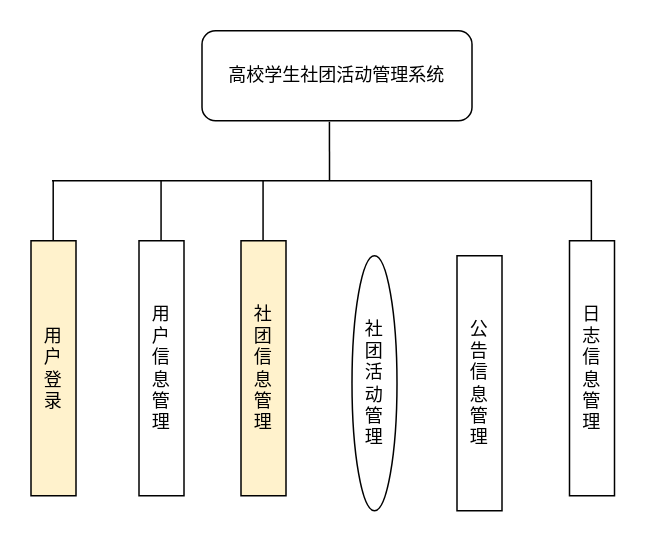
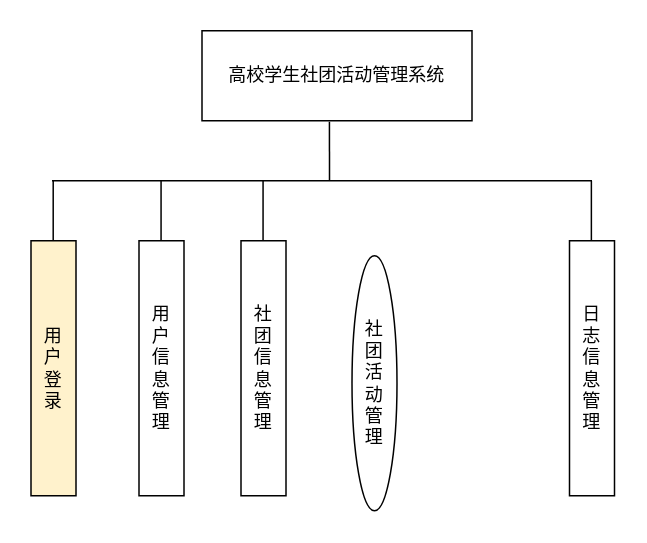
- <mxCell id="2" value="高校学生社团活动管理系统" style="whiteSpace=wrap;html=1;rounded=1;" vertex="1" parent="1"><mxGeometry x="134" y="20" width="180" height="60" as="geometry" /></mxCell>
+ <mxCell id="2" value="高校学生社团活动管理系统" style="rounded=0;whiteSpace=wrap;html=1;" vertex="1" parent="1"><mxGeometry x="134" y="20" width="180" height="60" as="geometry" /></mxCell>
- <mxCell id="5" value="&lt;span style=&quot;background-color: transparent;&quot;&gt;社&lt;/span&gt;&lt;div&gt;&lt;span style=&quot;background-color: transparent;&quot;&gt;团&lt;/span&gt;&lt;/div&gt;&lt;div&gt;&lt;span style=&quot;background-color: transparent;&quot;&gt;信&lt;/span&gt;&lt;div&gt;息&lt;/div&gt;&lt;div&gt;管&lt;/div&gt;&lt;div&gt;理&lt;/div&gt;&lt;/div&gt;" style="rounded=0;whiteSpace=wrap;html=1;fillColor=#fff2cc;" vertex="1" parent="1"><mxGeometry x="160" y="160" width="30" height="170" as="geometry" /></mxCell>
+ <mxCell id="5" value="&lt;span style=&quot;background-color: transparent;&quot;&gt;社&lt;/span&gt;&lt;div&gt;&lt;span style=&quot;background-color: transparent;&quot;&gt;团&lt;/span&gt;&lt;/div&gt;&lt;div&gt;&lt;span style=&quot;background-color: transparent;&quot;&gt;信&lt;/span&gt;&lt;div&gt;息&lt;/div&gt;&lt;div&gt;管&lt;/div&gt;&lt;div&gt;理&lt;/div&gt;&lt;/div&gt;" style="rounded=0;whiteSpace=wrap;html=1;" vertex="1" parent="1"><mxGeometry x="160" y="160" width="30" height="170" as="geometry" /></mxCell>
- <mxCell id="7" value="&lt;span style=&quot;background-color: transparent;&quot;&gt;公&lt;/span&gt;&lt;div&gt;&lt;span style=&quot;background-color: transparent;&quot;&gt;告&lt;/span&gt;&lt;/div&gt;&lt;div&gt;&lt;span style=&quot;background-color: transparent;&quot;&gt;信&lt;/span&gt;&lt;div&gt;&lt;div&gt;息&lt;/div&gt;&lt;div&gt;管&lt;/div&gt;&lt;div&gt;理&lt;/div&gt;&lt;/div&gt;&lt;/div&gt;" style="rounded=0;whiteSpace=wrap;html=1;" vertex="1" parent="1"><mxGeometry x="304" y="170" width="30" height="170" as="geometry" /></mxCell>
